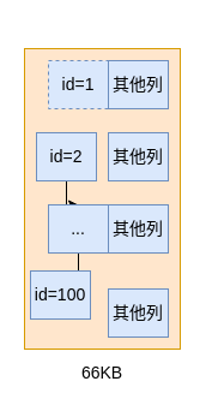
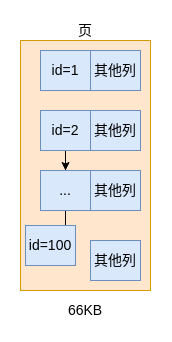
+ <mxCell id="14" value="页" style="text;html=1;strokeColor=none;fillColor=none;align=center;verticalAlign=middle;whiteSpace=wrap;rounded=0;fontSize=14;" vertex="1" parent="1"><mxGeometry x="65" y="20" width="40" height="20" as="geometry" /></mxCell>
- <mxCell id="3" value="id=1" style="rounded=0;whiteSpace=wrap;html=1;fillColor=#dae8fc;strokeColor=#6c8ebf;fontSize=14;dashed=1;" vertex="1" parent="1"><mxGeometry x="40" y="50" width="50" height="40" as="geometry" /></mxCell>
+ <mxCell id="3" value="id=1" style="rounded=0;whiteSpace=wrap;html=1;fillColor=#dae8fc;strokeColor=#6c8ebf;fontSize=14;" vertex="1" parent="1"><mxGeometry x="40" y="50" width="50" height="40" as="geometry" /></mxCell>
- <mxCell id="6" value="id=2" style="rounded=0;whiteSpace=wrap;html=1;fillColor=#dae8fc;strokeColor=#6c8ebf;fontSize=14;" vertex="1" parent="1"><mxGeometry x="30" y="110" width="50" height="40" as="geometry" /></mxCell>
+ <mxCell id="6" value="id=2" style="rounded=0;whiteSpace=wrap;html=1;fillColor=#dae8fc;strokeColor=#6c8ebf;fontSize=14;" vertex="1" parent="1"><mxGeometry x="40" y="110" width="50" height="40" as="geometry" /></mxCell>
